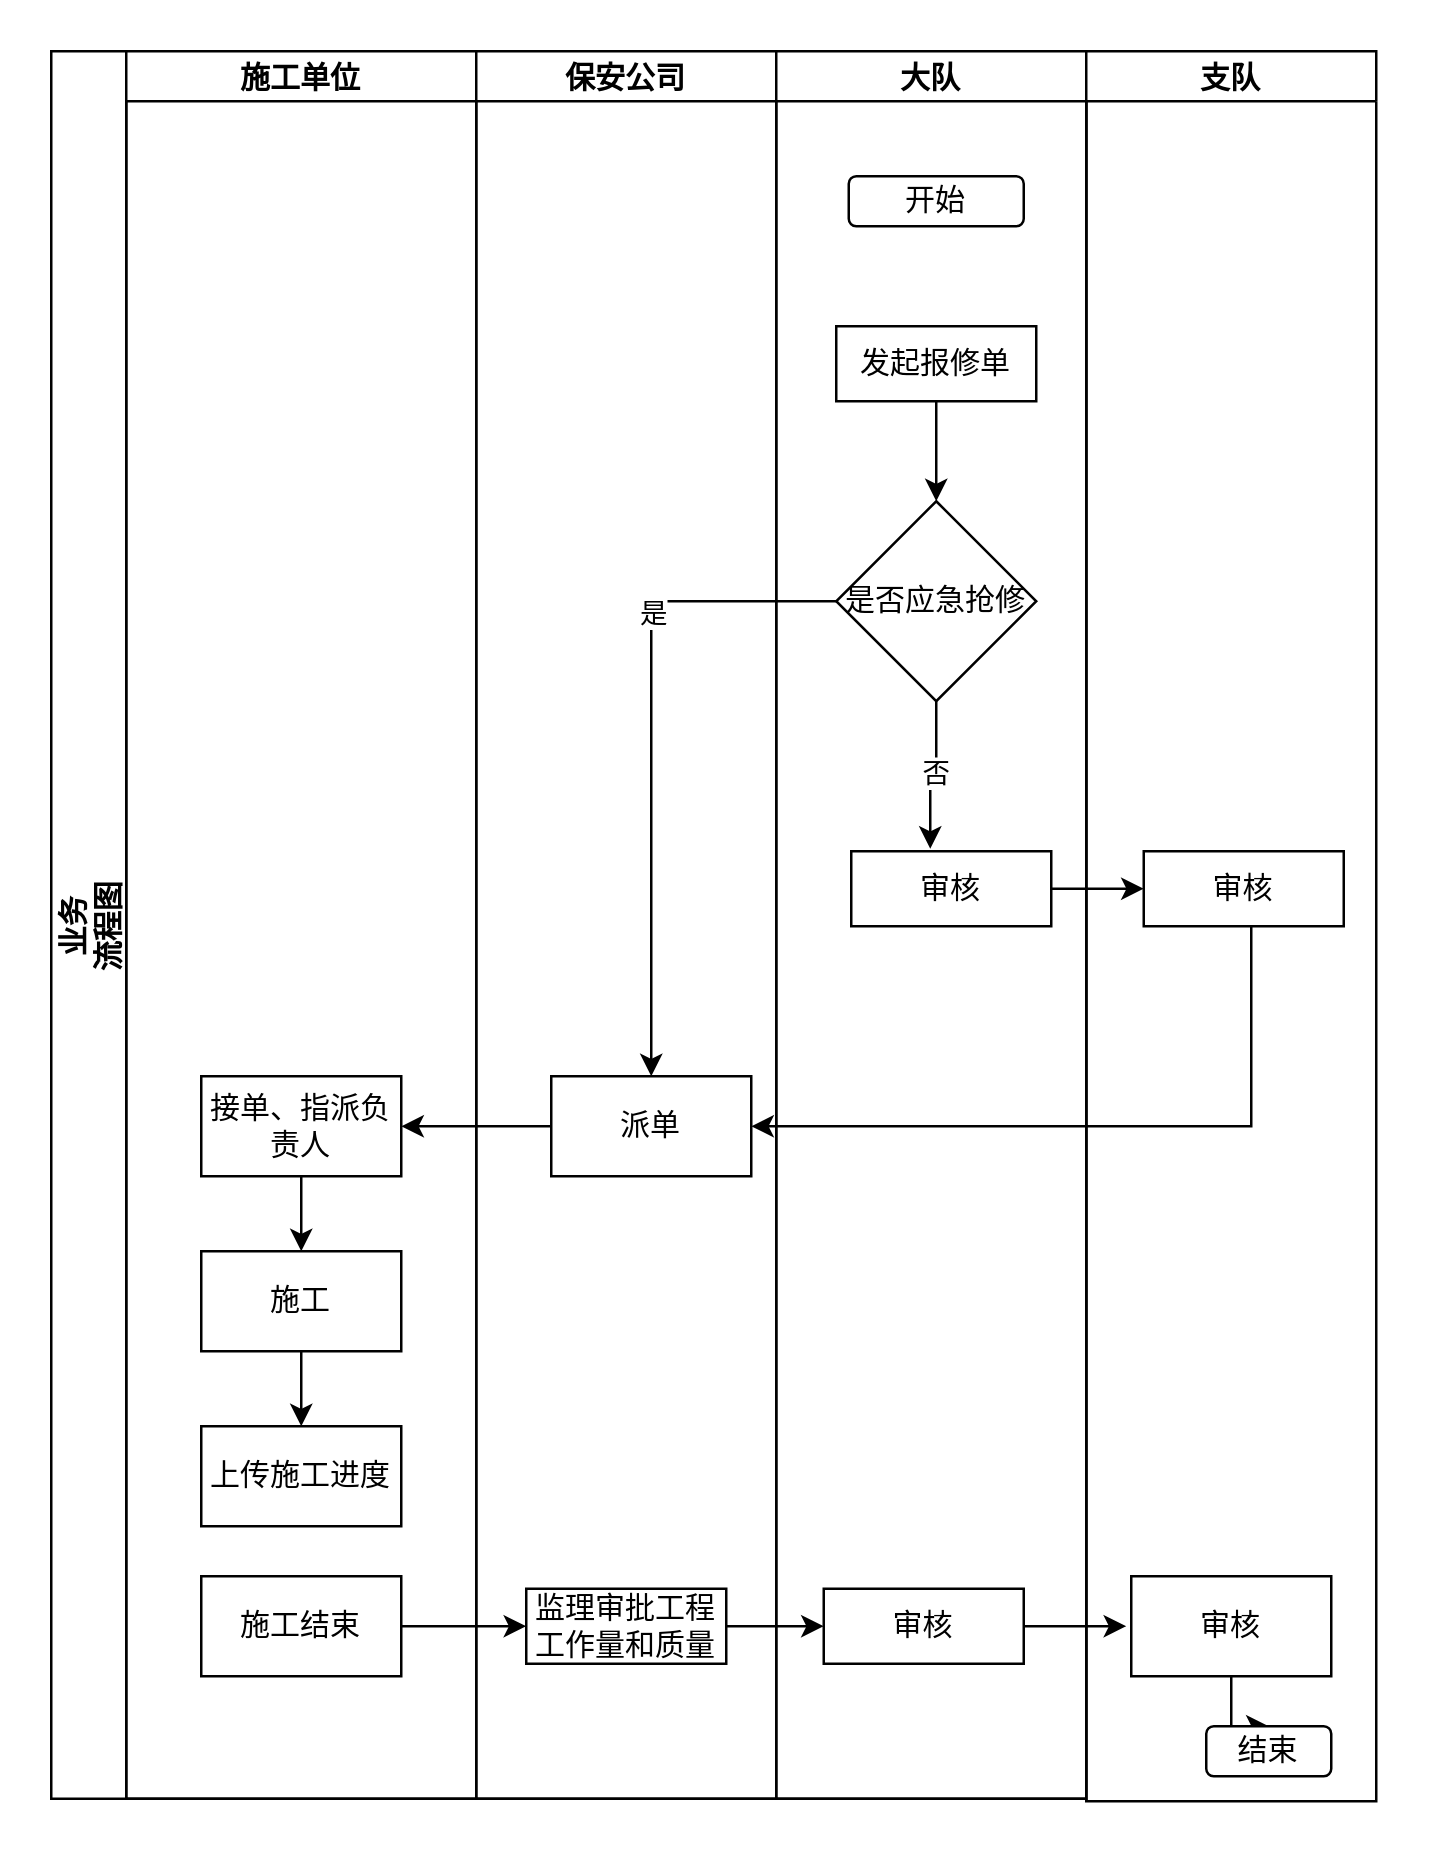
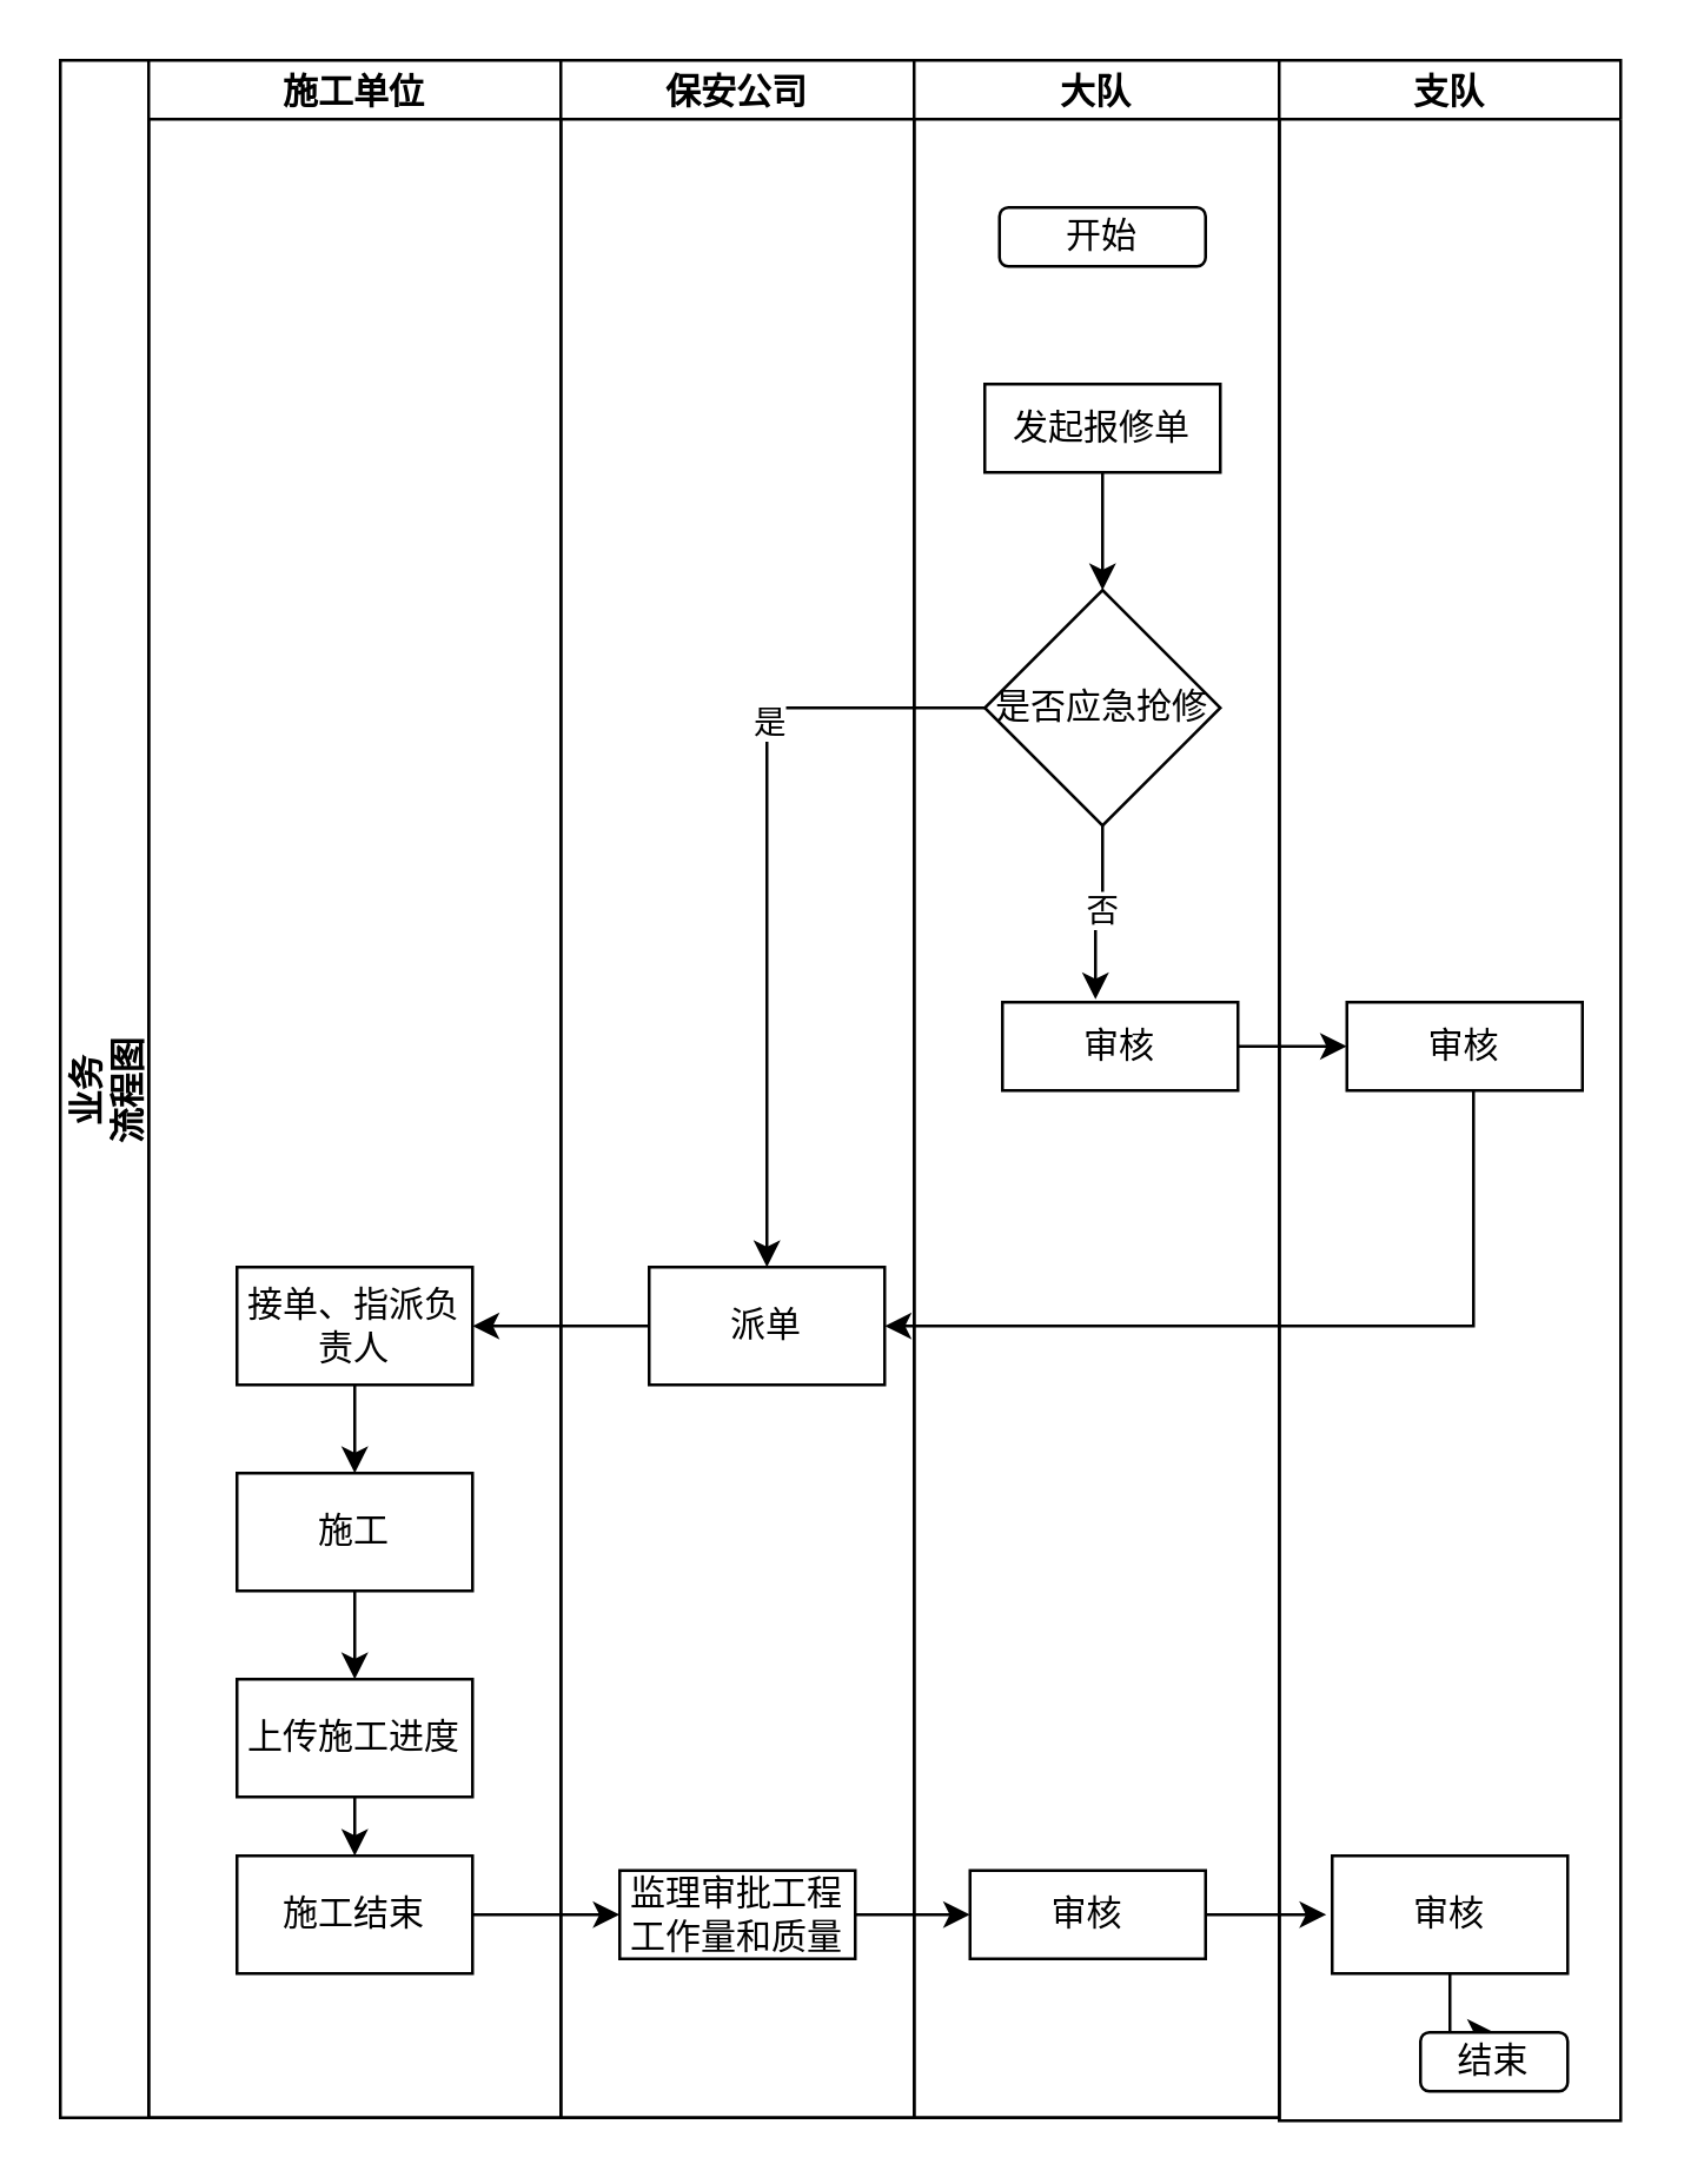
+ <mxCell id="8" style="edgeStyle=orthogonalEdgeStyle;rounded=0;orthogonalLoop=1;jettySize=auto;html=1;exitX=0.5;exitY=1;exitDx=0;exitDy=0;entryX=0.5;entryY=0;entryDx=0;entryDy=0;" parent="3" source="9" target="10" edge="1"><mxGeometry relative="1" as="geometry" /></mxCell>
